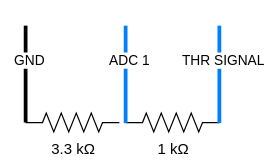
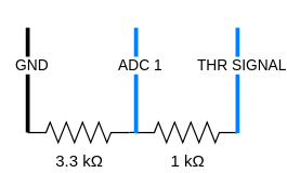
+ <mxCell id="3" style="edgeStyle=orthogonalEdgeStyle;rounded=0;orthogonalLoop=1;jettySize=auto;html=1;exitX=1;exitY=0.5;exitDx=0;exitDy=0;exitPerimeter=0;entryX=0;entryY=0.5;entryDx=0;entryDy=0;entryPerimeter=0;endArrow=none;endFill=0;" edge="1" parent="1" source="2" target="4"><mxGeometry relative="1" as="geometry" /></mxCell>
